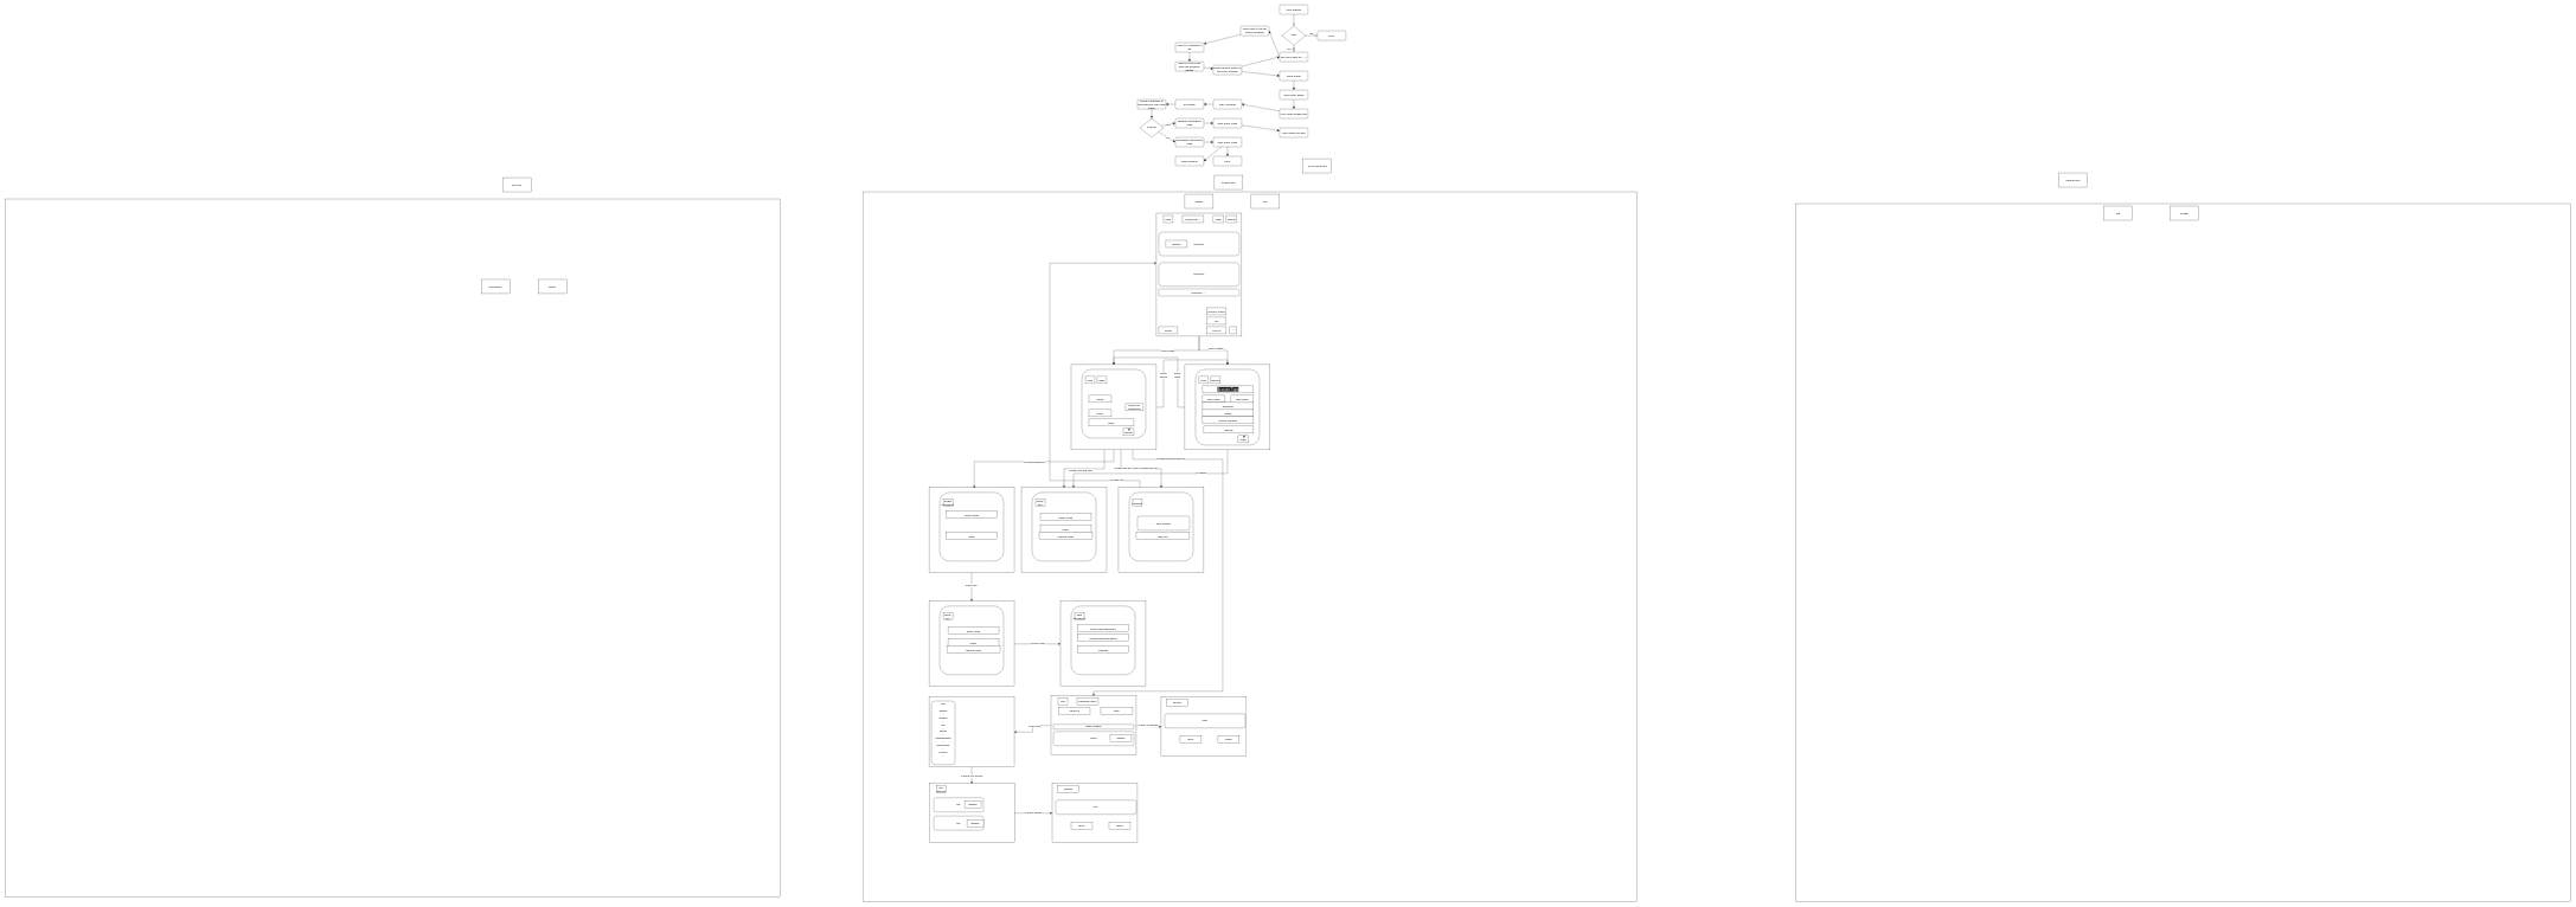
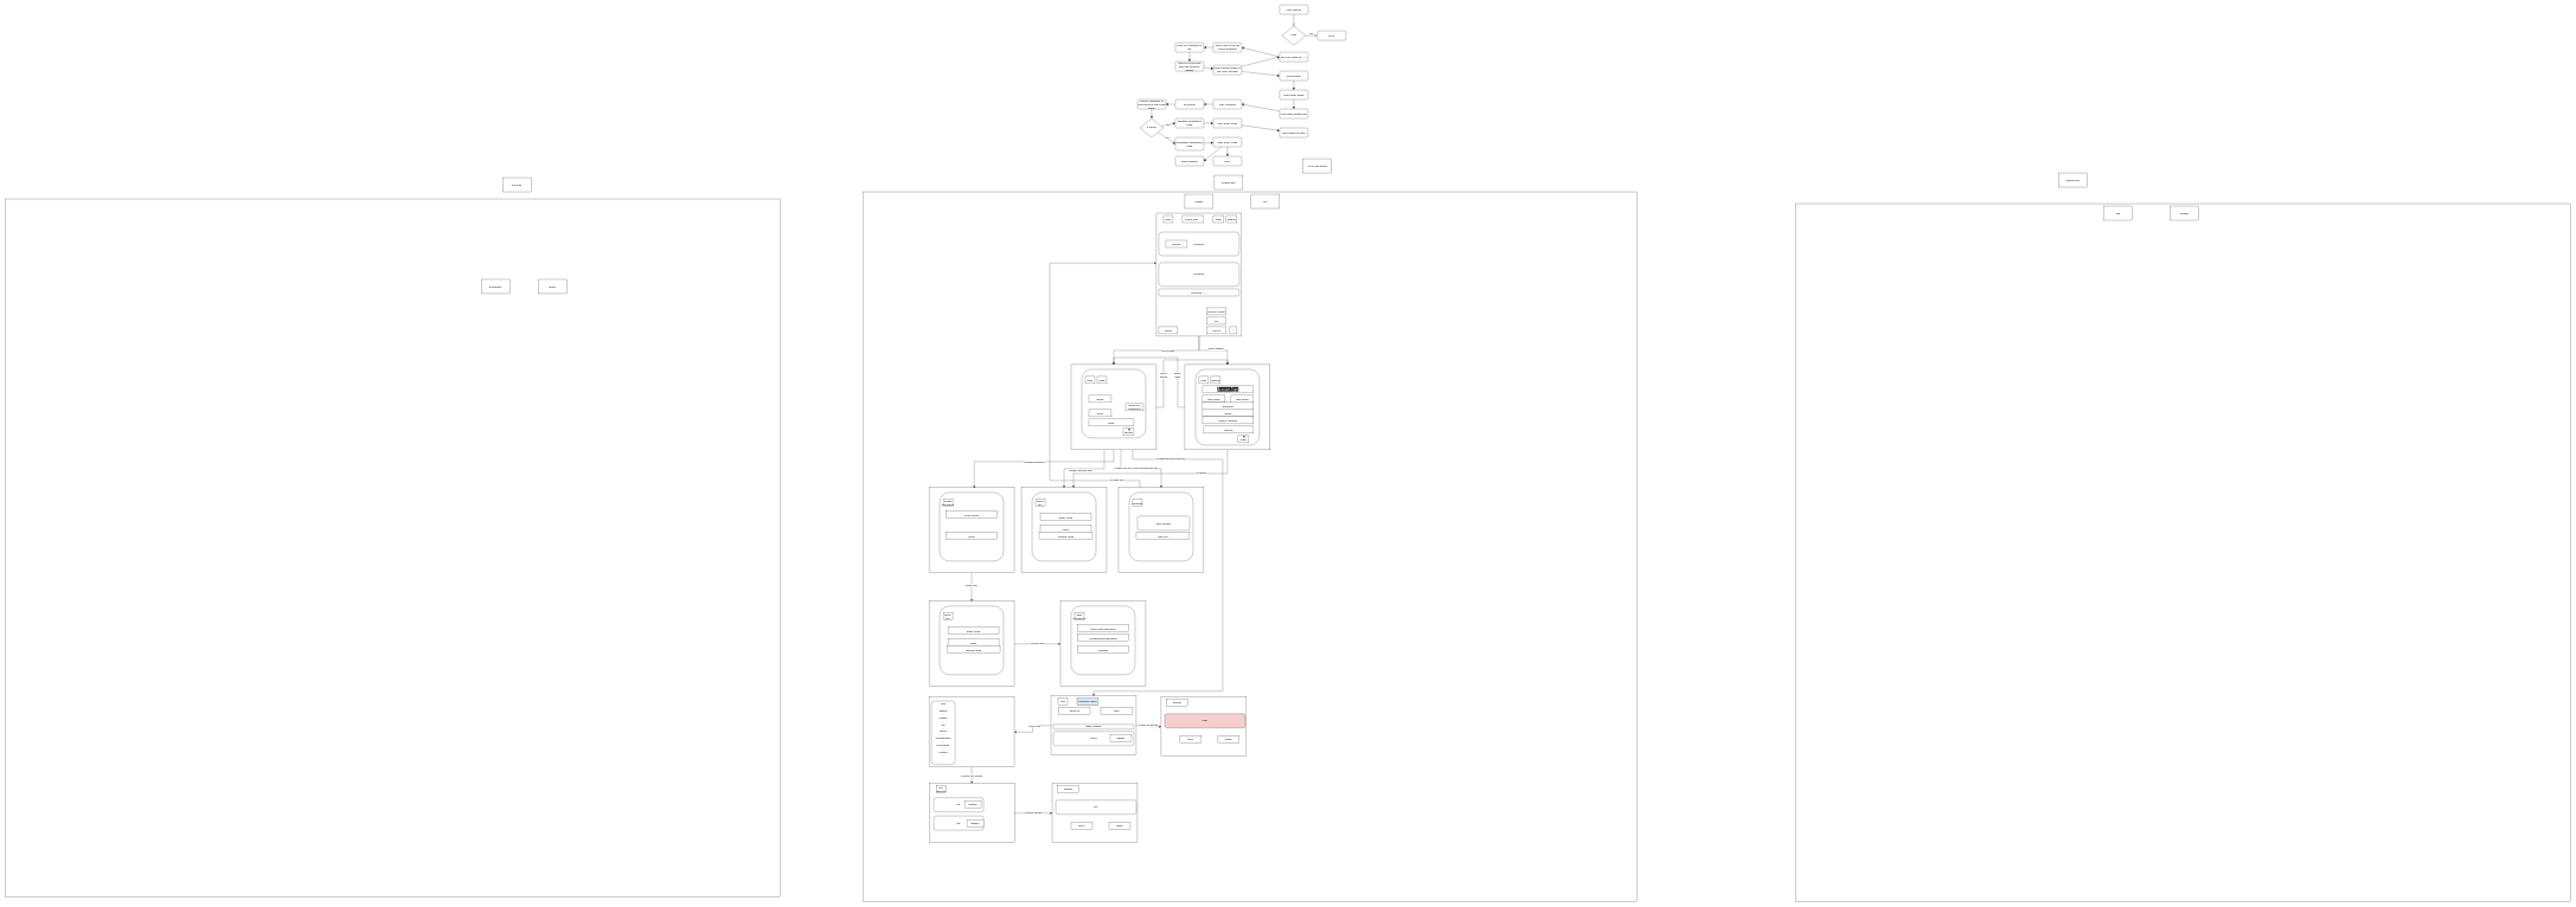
- <mxCell id="20" value="save user in the db&lt;br&gt;status pending" style="rounded=1;whiteSpace=wrap;html=1;fontSize=12;glass=0;strokeWidth=1;shadow=0;" parent="1" vertex="1"><mxGeometry x="5235" y="110" width="120" height="40" as="geometry" /></mxCell>
+ <mxCell id="20" value="save user in the db&lt;br&gt;status pending" style="rounded=1;whiteSpace=wrap;html=1;fontSize=12;glass=0;strokeWidth=1;shadow=0;" parent="1" vertex="1"><mxGeometry x="5120" y="180" width="120" height="40" as="geometry" /></mxCell>
- <mxCell id="11" value="Yes" style="rounded=0;html=1;jettySize=auto;orthogonalLoop=1;fontSize=11;endArrow=block;endFill=0;endSize=8;strokeWidth=1;shadow=0;labelBackgroundColor=none;edgeStyle=orthogonalEdgeStyle;" parent="1" source="13" target="16" edge="1"><mxGeometry y="20" relative="1" as="geometry"><mxPoint as="offset" /></mxGeometry></mxCell>
- <mxCell id="46" value="invalidate verification code" style="rounded=1;whiteSpace=wrap;html=1;fontSize=12;glass=0;strokeWidth=1;shadow=0;" parent="1" vertex="1"><mxGeometry x="4960" y="580" width="120" height="40" as="geometry" /></mxCell>
+ <mxCell id="46" value="invalidate verification code" style="rounded=1;whiteSpace=wrap;html=1;fontSize=12;glass=0;strokeWidth=1;shadow=0;" parent="1" vertex="1"><mxGeometry x="4960" y="580" width="120" height="55" as="geometry" /></mxCell>
- <mxCell id="149" value="pending users" style="rounded=0;whiteSpace=wrap;html=1;" vertex="1" parent="1"><mxGeometry x="4545" y="2950" width="90" height="30" as="geometry" /></mxCell>
+ <mxCell id="149" value="pending users" style="rounded=0;whiteSpace=wrap;html=1;fillColor=#dae8fc;" vertex="1" parent="1"><mxGeometry x="4545" y="2950" width="90" height="30" as="geometry" /></mxCell>
- <mxCell id="156" value="user" style="rounded=1;whiteSpace=wrap;html=1;" vertex="1" parent="1"><mxGeometry x="4915" y="3015" width="340" height="60" as="geometry" /></mxCell>
+ <mxCell id="156" value="user" style="rounded=1;whiteSpace=wrap;html=1;fillColor=#f8cecc;" vertex="1" parent="1"><mxGeometry x="4915" y="3015" width="340" height="60" as="geometry" /></mxCell>
